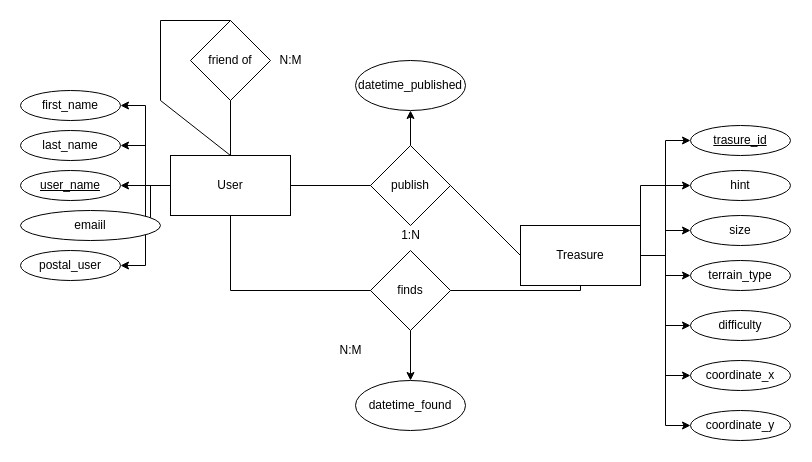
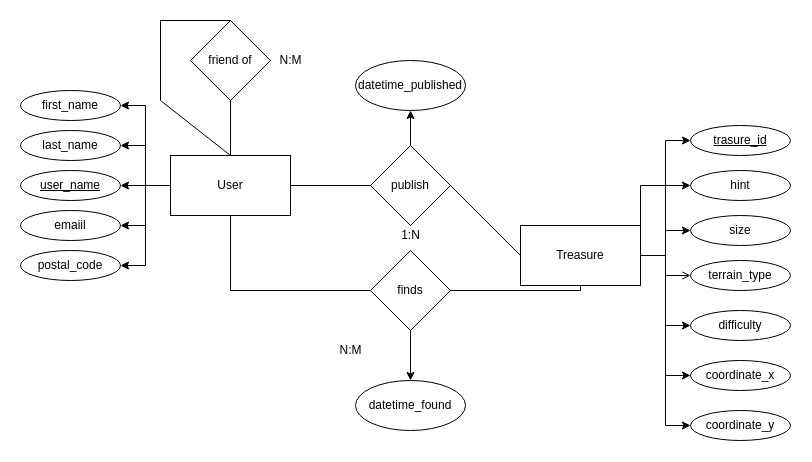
- <mxCell id="15" value="emaiil" style="ellipse;whiteSpace=wrap;html=1;" parent="1" vertex="1"><mxGeometry x="20" y="210" width="140" height="30" as="geometry" /></mxCell>
+ <mxCell id="15" value="emaiil" style="ellipse;whiteSpace=wrap;html=1;" parent="1" vertex="1"><mxGeometry x="20" y="210" width="100" height="30" as="geometry" /></mxCell>
- <mxCell id="16" value="postal_user" style="ellipse;whiteSpace=wrap;html=1;" parent="1" vertex="1"><mxGeometry x="20" y="250" width="100" height="30" as="geometry" /></mxCell>
+ <mxCell id="16" value="postal_code" style="ellipse;whiteSpace=wrap;html=1;" parent="1" vertex="1"><mxGeometry x="20" y="250" width="100" height="30" as="geometry" /></mxCell>
- <mxCell id="43" style="edgeStyle=orthogonalEdgeStyle;rounded=0;orthogonalLoop=1;jettySize=auto;html=1;exitX=1;exitY=0.5;exitDx=0;exitDy=0;entryX=0;entryY=0.5;entryDx=0;entryDy=0;startArrow=none;startFill=0;endArrow=classic;endFill=1;" edge="1" parent="1" source="12" target="38"><mxGeometry relative="1" as="geometry"><mxPoint x="650" y="195" as="sourcePoint" /><mxPoint x="700" y="240" as="targetPoint" /></mxGeometry></mxCell>
+ <mxCell id="43" style="edgeStyle=orthogonalEdgeStyle;rounded=0;orthogonalLoop=1;jettySize=auto;html=1;exitX=1;exitY=0.5;exitDx=0;exitDy=0;entryX=0;entryY=0.5;entryDx=0;entryDy=0;startArrow=none;startFill=0;endArrow=open;endFill=1;" edge="1" parent="1" source="12" target="38"><mxGeometry relative="1" as="geometry"><mxPoint x="650" y="195" as="sourcePoint" /><mxPoint x="700" y="240" as="targetPoint" /></mxGeometry></mxCell>
